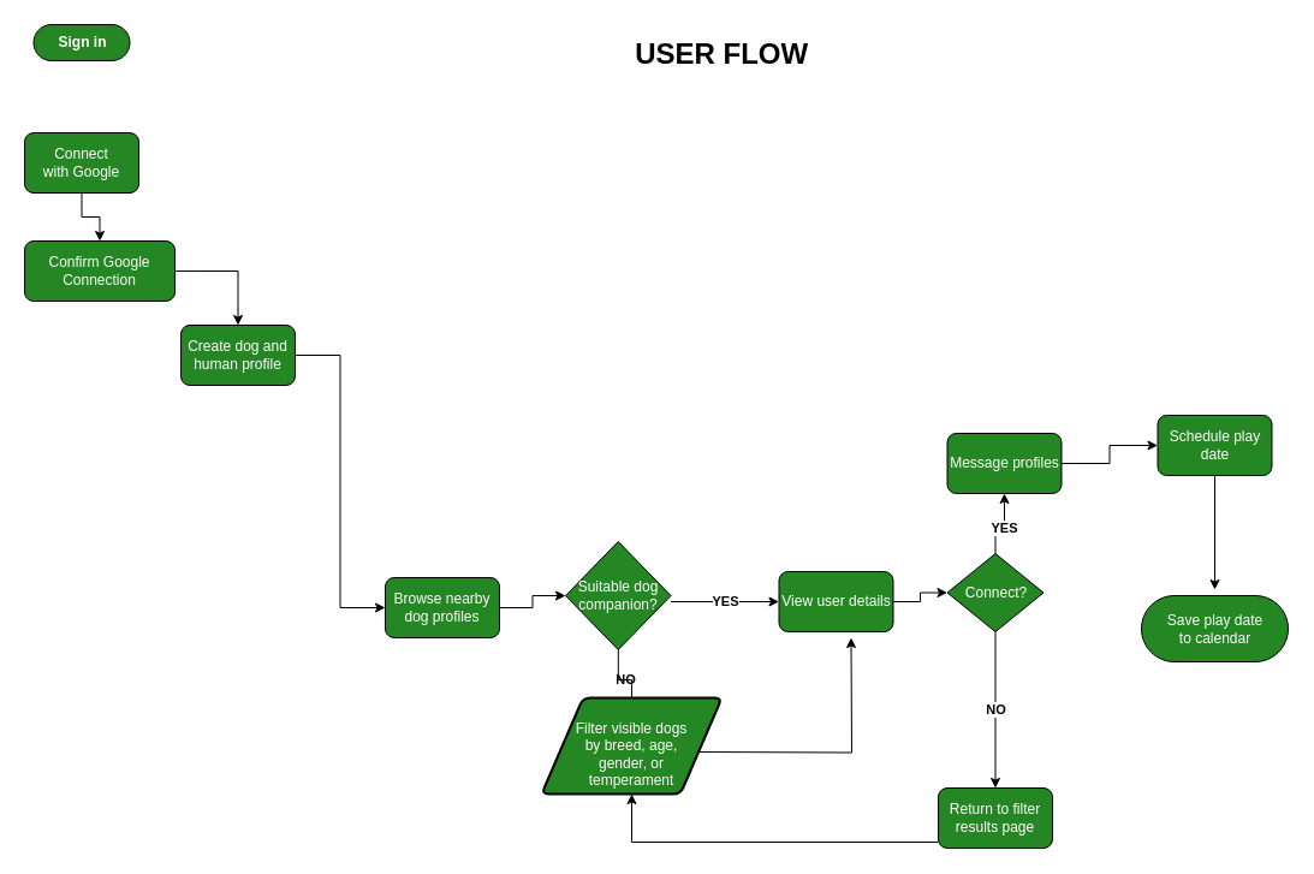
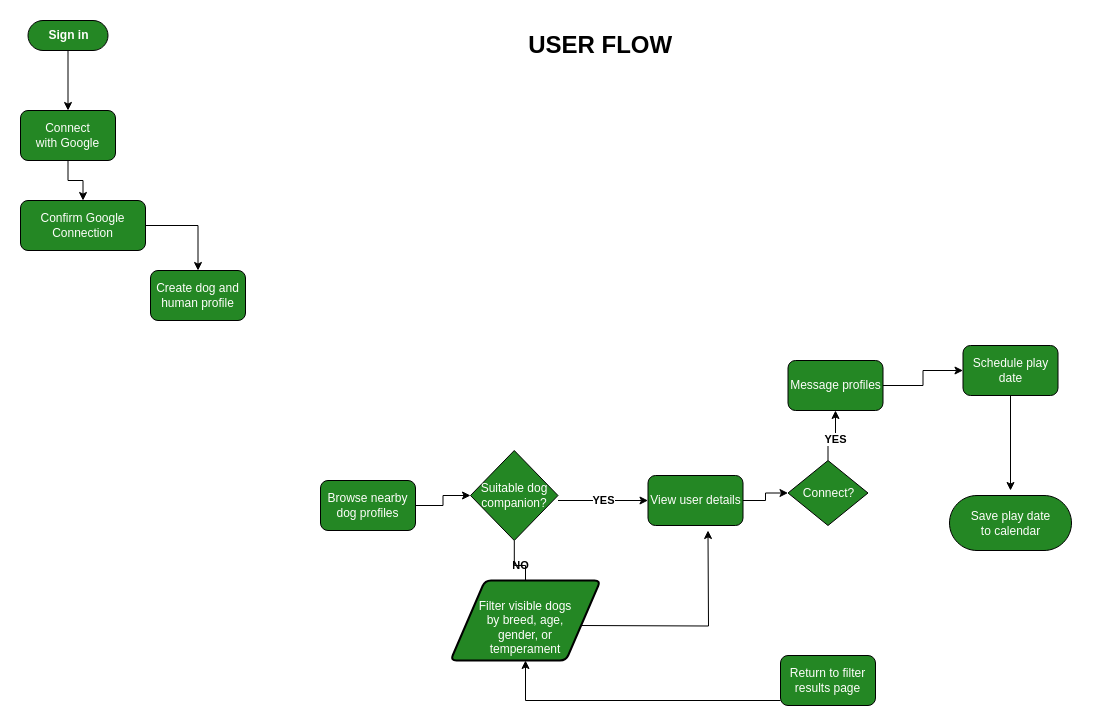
+ <mxCell id="2" value="" style="edgeStyle=orthogonalEdgeStyle;rounded=0;orthogonalLoop=1;jettySize=auto;html=1;entryX=0.5;entryY=0;entryDx=0;entryDy=0;fillColor=#248724;fontColor=#FFFEFC;" edge="1" parent="1" source="3" target="5"><mxGeometry relative="1" as="geometry"><mxPoint x="67.5" y="105" as="targetPoint" /></mxGeometry></mxCell>
- <mxCell id="8" style="edgeStyle=orthogonalEdgeStyle;rounded=0;orthogonalLoop=1;jettySize=auto;html=1;entryX=0;entryY=0.5;entryDx=0;entryDy=0;fillColor=#248724;fontColor=#FFFEFC;" edge="1" parent="1" source="9" target="26"><mxGeometry relative="1" as="geometry" /></mxCell>
- <mxCell id="19" value="NO" style="edgeStyle=orthogonalEdgeStyle;rounded=0;orthogonalLoop=1;jettySize=auto;html=1;fillColor=#248724;fontStyle=1" edge="1" parent="1" source="20" target="11"><mxGeometry relative="1" as="geometry" /></mxCell>
